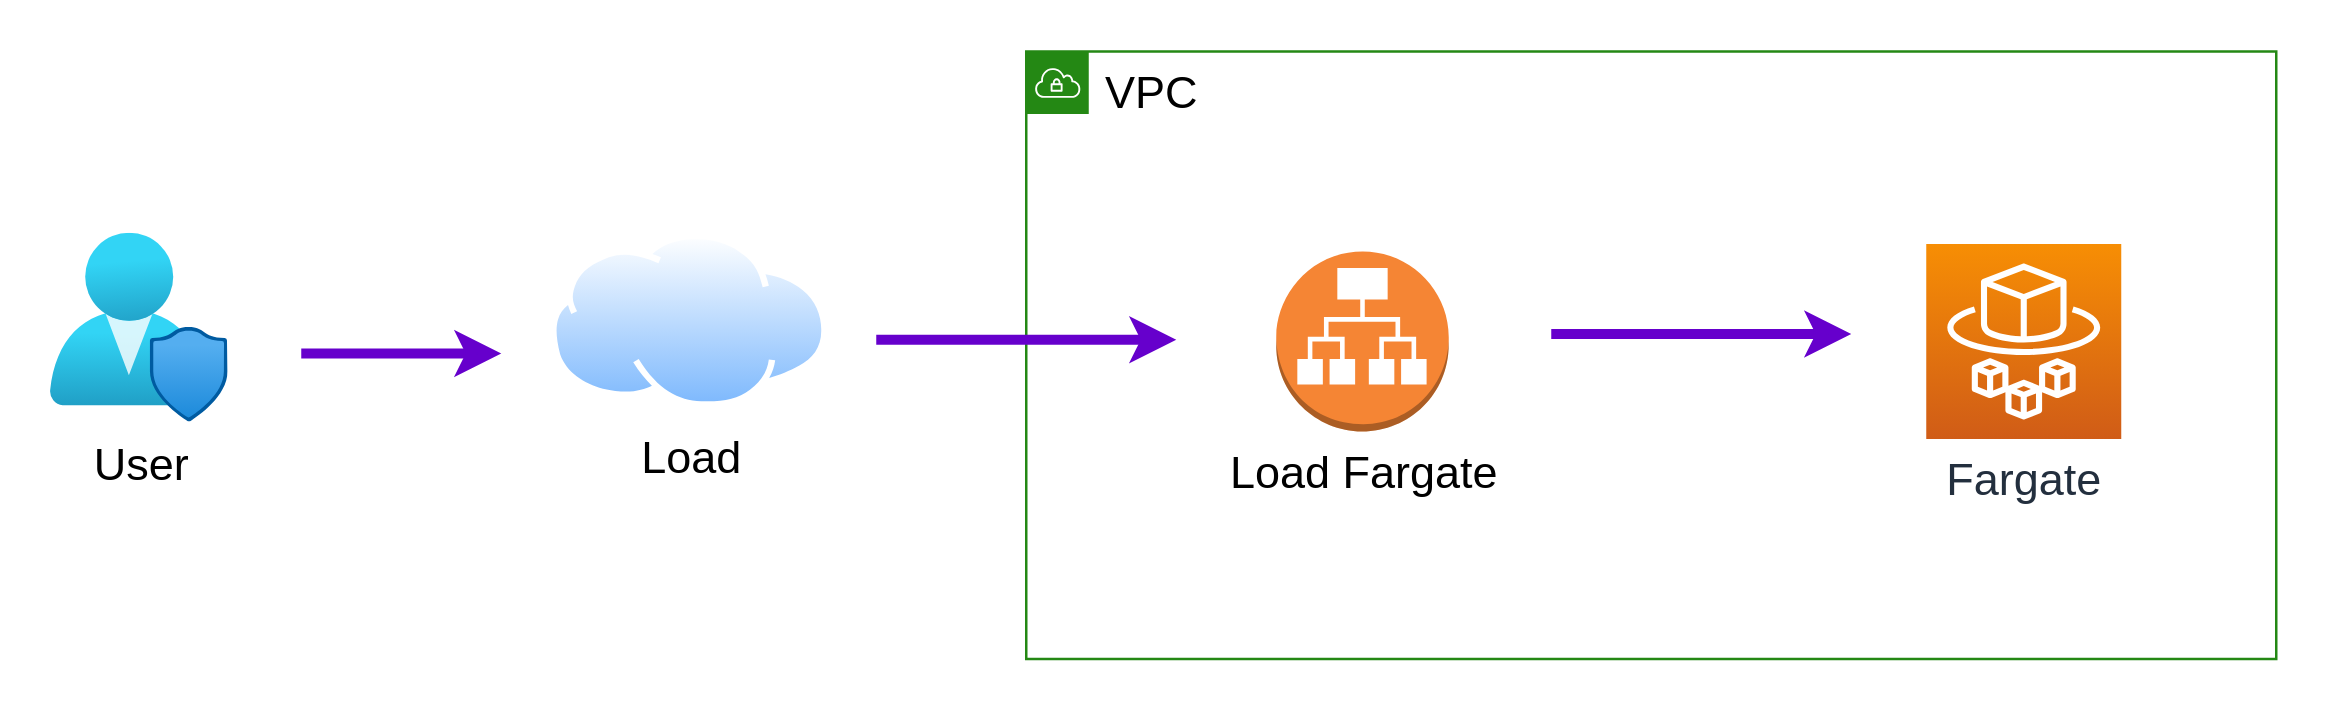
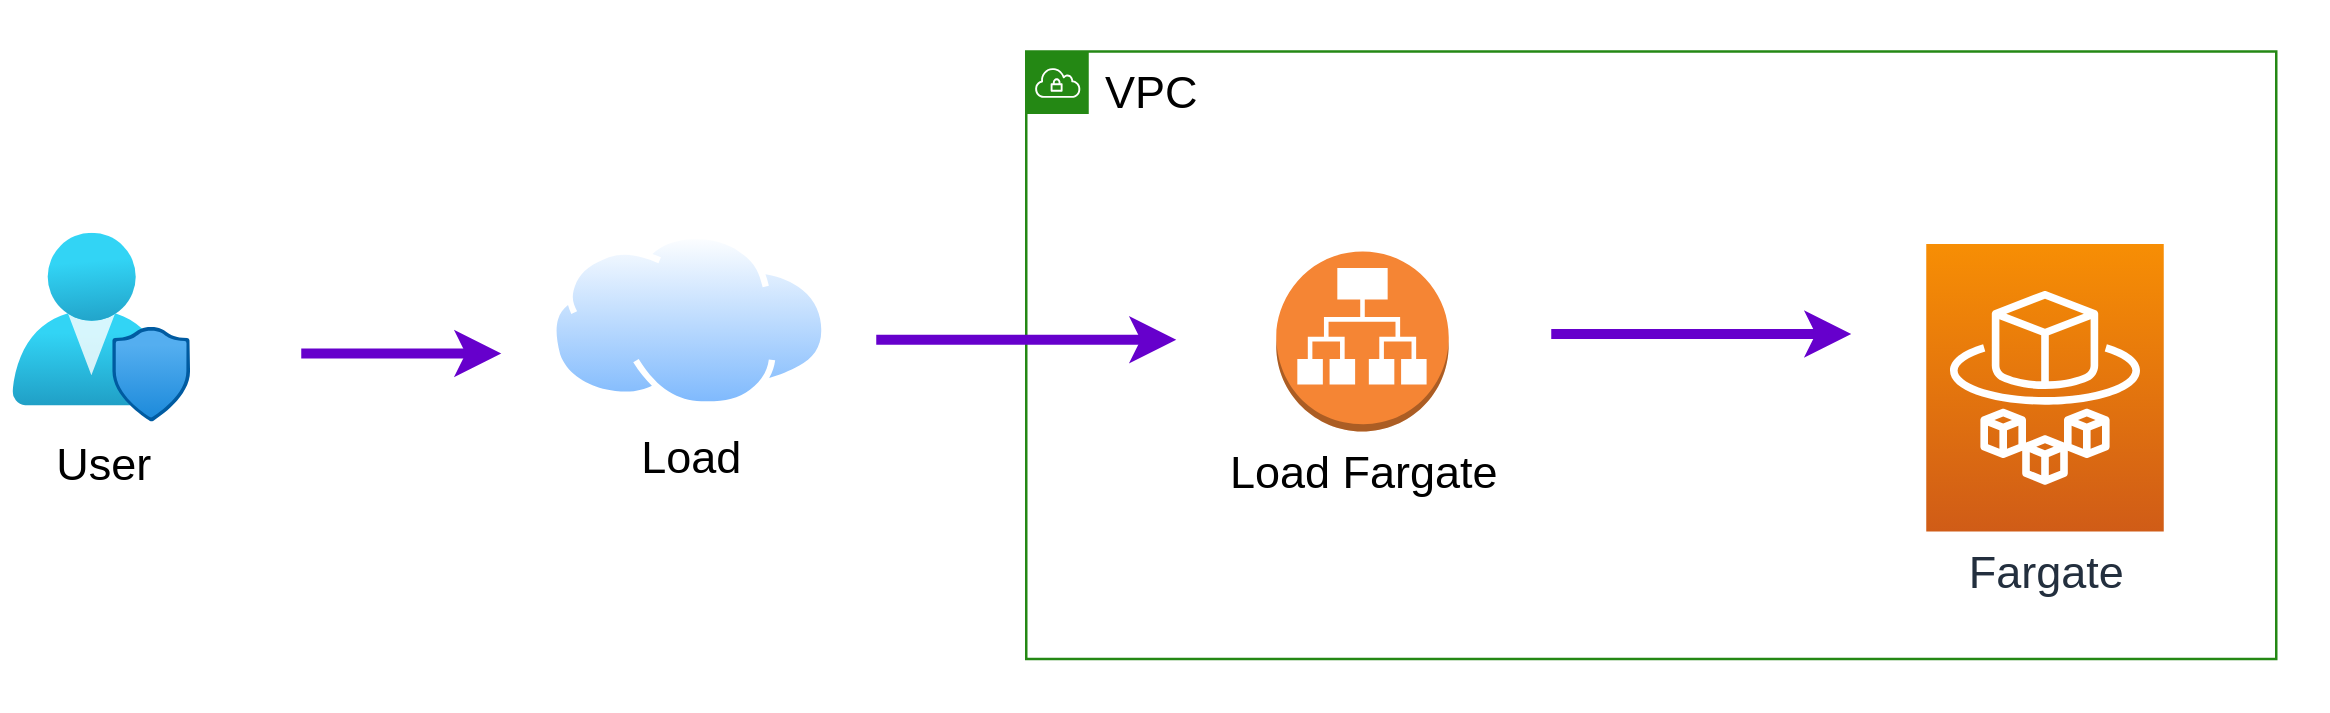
- <mxCell id="8" value="User" style="aspect=fixed;html=1;points=[];align=center;image;fontSize=18;image=img/lib/azure2/management_governance/User_Privacy.svg;fontColor=#000000;" vertex="1" parent="1"><mxGeometry x="20" y="93" width="71.06" height="75.5" as="geometry" /></mxCell>
+ <mxCell id="8" value="User" style="aspect=fixed;html=1;points=[];align=center;image;fontSize=18;image=img/lib/azure2/management_governance/User_Privacy.svg;fontColor=#000000;" vertex="1" parent="1"><mxGeometry x="5" y="93" width="71.06" height="75.5" as="geometry" /></mxCell>
- <mxCell id="4" value="Fargate" style="sketch=0;points=[[0,0,0],[0.25,0,0],[0.5,0,0],[0.75,0,0],[1,0,0],[0,1,0],[0.25,1,0],[0.5,1,0],[0.75,1,0],[1,1,0],[0,0.25,0],[0,0.5,0],[0,0.75,0],[1,0.25,0],[1,0.5,0],[1,0.75,0]];outlineConnect=0;fontColor=#232F3E;gradientColor=#F78E04;gradientDirection=north;fillColor=#D05C17;strokeColor=#ffffff;dashed=0;verticalLabelPosition=bottom;verticalAlign=top;align=center;html=1;fontSize=18;fontStyle=0;aspect=fixed;shape=mxgraph.aws4.resourceIcon;resIcon=mxgraph.aws4.fargate;" parent="3" vertex="1"><mxGeometry x="360" y="77" width="78" height="78" as="geometry" /></mxCell>
+ <mxCell id="4" value="Fargate" style="sketch=0;points=[[0,0,0],[0.25,0,0],[0.5,0,0],[0.75,0,0],[1,0,0],[0,1,0],[0.25,1,0],[0.5,1,0],[0.75,1,0],[1,1,0],[0,0.25,0],[0,0.5,0],[0,0.75,0],[1,0.25,0],[1,0.5,0],[1,0.75,0]];outlineConnect=0;fontColor=#232F3E;gradientColor=#F78E04;gradientDirection=north;fillColor=#D05C17;strokeColor=#ffffff;dashed=0;verticalLabelPosition=bottom;verticalAlign=top;align=center;html=1;fontSize=18;fontStyle=0;aspect=fixed;shape=mxgraph.aws4.resourceIcon;resIcon=mxgraph.aws4.fargate;" parent="3" vertex="1"><mxGeometry x="360" y="77" width="95" height="115" as="geometry" /></mxCell>
